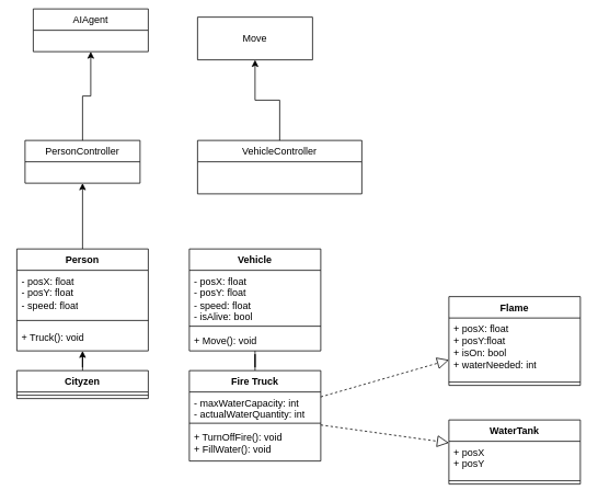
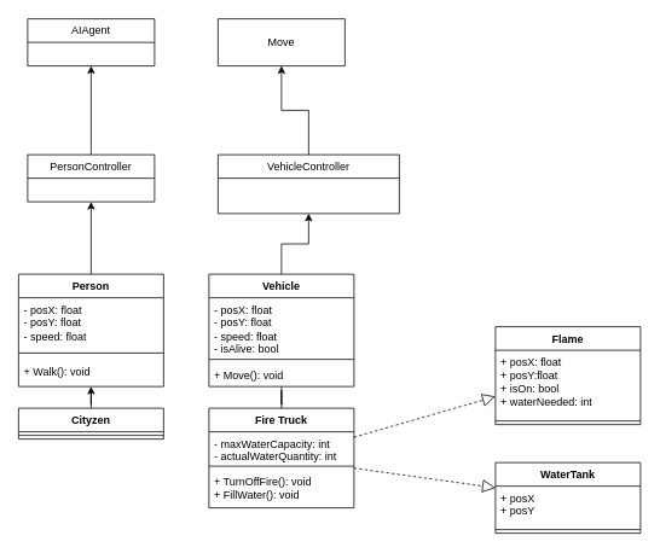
- <mxCell id="28" value="AIAgent" style="swimlane;fontStyle=0;childLayout=stackLayout;horizontal=1;startSize=26;fillColor=none;horizontalStack=0;resizeParent=1;resizeParentMax=0;resizeLast=0;collapsible=1;marginBottom=0;whiteSpace=wrap;html=1;" vertex="1" parent="1"><mxGeometry x="40" y="10" width="140" height="52" as="geometry" /></mxCell>
+ <mxCell id="28" value="AIAgent" style="swimlane;fontStyle=0;childLayout=stackLayout;horizontal=1;startSize=26;fillColor=none;horizontalStack=0;resizeParent=1;resizeParentMax=0;resizeLast=0;collapsible=1;marginBottom=0;whiteSpace=wrap;html=1;" vertex="1" parent="1"><mxGeometry x="30" y="20" width="140" height="52" as="geometry" /></mxCell>
+ <mxCell id="10" style="edgeStyle=orthogonalEdgeStyle;rounded=0;orthogonalLoop=1;jettySize=auto;html=1;" edge="1" parent="1" source="11" target="26"><mxGeometry relative="1" as="geometry"><mxPoint x="310" y="220" as="targetPoint" /></mxGeometry></mxCell>
- <mxCell id="6" value="+ Truck(): void" style="text;strokeColor=none;fillColor=none;align=left;verticalAlign=top;spacingLeft=4;spacingRight=4;overflow=hidden;rotatable=0;points=[[0,0.5],[1,0.5]];portConstraint=eastwest;whiteSpace=wrap;html=1;" vertex="1" parent="3"><mxGeometry y="94" width="160" height="30" as="geometry" /></mxCell>
+ <mxCell id="6" value="+ Walk(): void" style="text;strokeColor=none;fillColor=none;align=left;verticalAlign=top;spacingLeft=4;spacingRight=4;overflow=hidden;rotatable=0;points=[[0,0.5],[1,0.5]];portConstraint=eastwest;whiteSpace=wrap;html=1;" vertex="1" parent="3"><mxGeometry y="94" width="160" height="30" as="geometry" /></mxCell>
